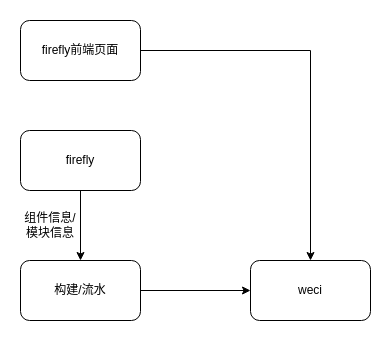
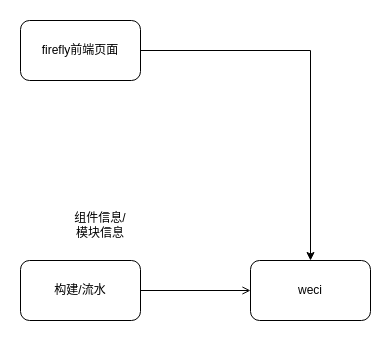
- <mxCell id="3" value="firefly" style="rounded=1;whiteSpace=wrap;html=1;" vertex="1" parent="1"><mxGeometry x="20" y="130" width="120" height="60" as="geometry" /></mxCell>
- <mxCell id="2" value="" style="edgeStyle=orthogonalEdgeStyle;rounded=0;orthogonalLoop=1;jettySize=auto;html=1;" edge="1" parent="1" source="3" target="5"><mxGeometry relative="1" as="geometry" /></mxCell>
- <mxCell id="7" value="组件信息/模块信息" style="text;html=1;strokeColor=none;fillColor=none;align=center;verticalAlign=middle;whiteSpace=wrap;rounded=0;" vertex="1" parent="1"><mxGeometry x="20" y="210" width="60" height="30" as="geometry" /></mxCell>
+ <mxCell id="7" value="组件信息/模块信息" style="text;html=1;strokeColor=none;fillColor=none;align=center;verticalAlign=middle;whiteSpace=wrap;rounded=0;" vertex="1" parent="1"><mxGeometry x="70" y="210" width="60" height="30" as="geometry" /></mxCell>
- <mxCell id="4" value="" style="edgeStyle=orthogonalEdgeStyle;rounded=0;orthogonalLoop=1;jettySize=auto;html=1;" edge="1" parent="1" source="5" target="6"><mxGeometry relative="1" as="geometry" /></mxCell>
+ <mxCell id="4" value="" style="edgeStyle=orthogonalEdgeStyle;rounded=0;orthogonalLoop=1;jettySize=auto;html=1;endArrow=open;" edge="1" parent="1" source="5" target="6"><mxGeometry relative="1" as="geometry" /></mxCell>
